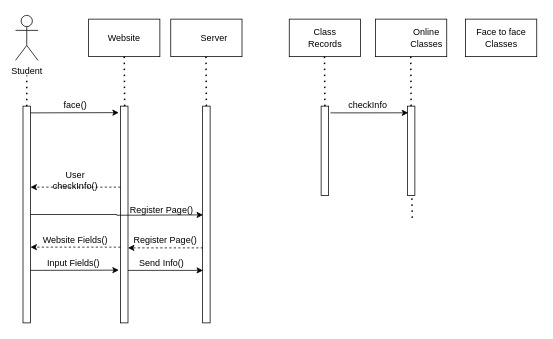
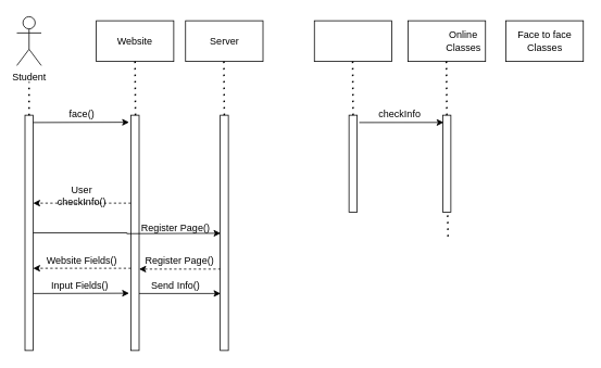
- <mxCell id="8" value="Server" style="text;html=1;strokeColor=none;fillColor=none;align=center;verticalAlign=middle;whiteSpace=wrap;rounded=0;" vertex="1" parent="1"><mxGeometry x="264.5" y="40" width="40" height="20" as="geometry" /></mxCell>
+ <mxCell id="8" value="Server" style="text;html=1;strokeColor=none;fillColor=none;align=center;verticalAlign=middle;whiteSpace=wrap;rounded=0;" vertex="1" parent="1"><mxGeometry x="254.5" y="40" width="40" height="20" as="geometry" /></mxCell>
- <mxCell id="18" value="Class Records" style="text;html=1;strokeColor=none;fillColor=none;align=center;verticalAlign=middle;whiteSpace=wrap;rounded=0;" vertex="1" parent="1"><mxGeometry x="412.5" y="40" width="40" height="20" as="geometry" /></mxCell>
